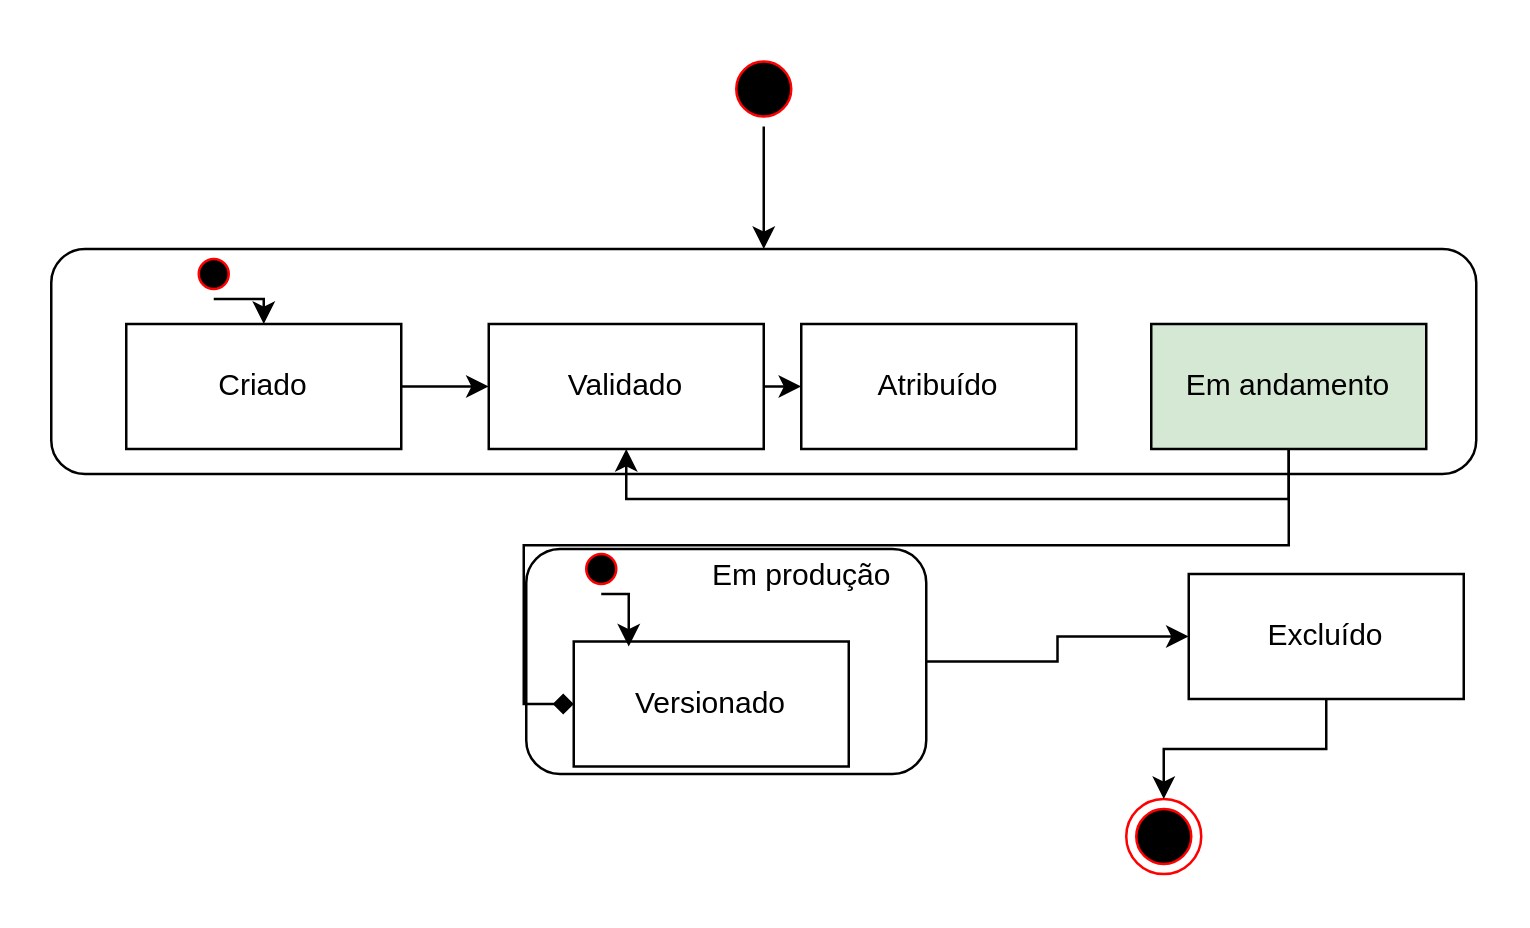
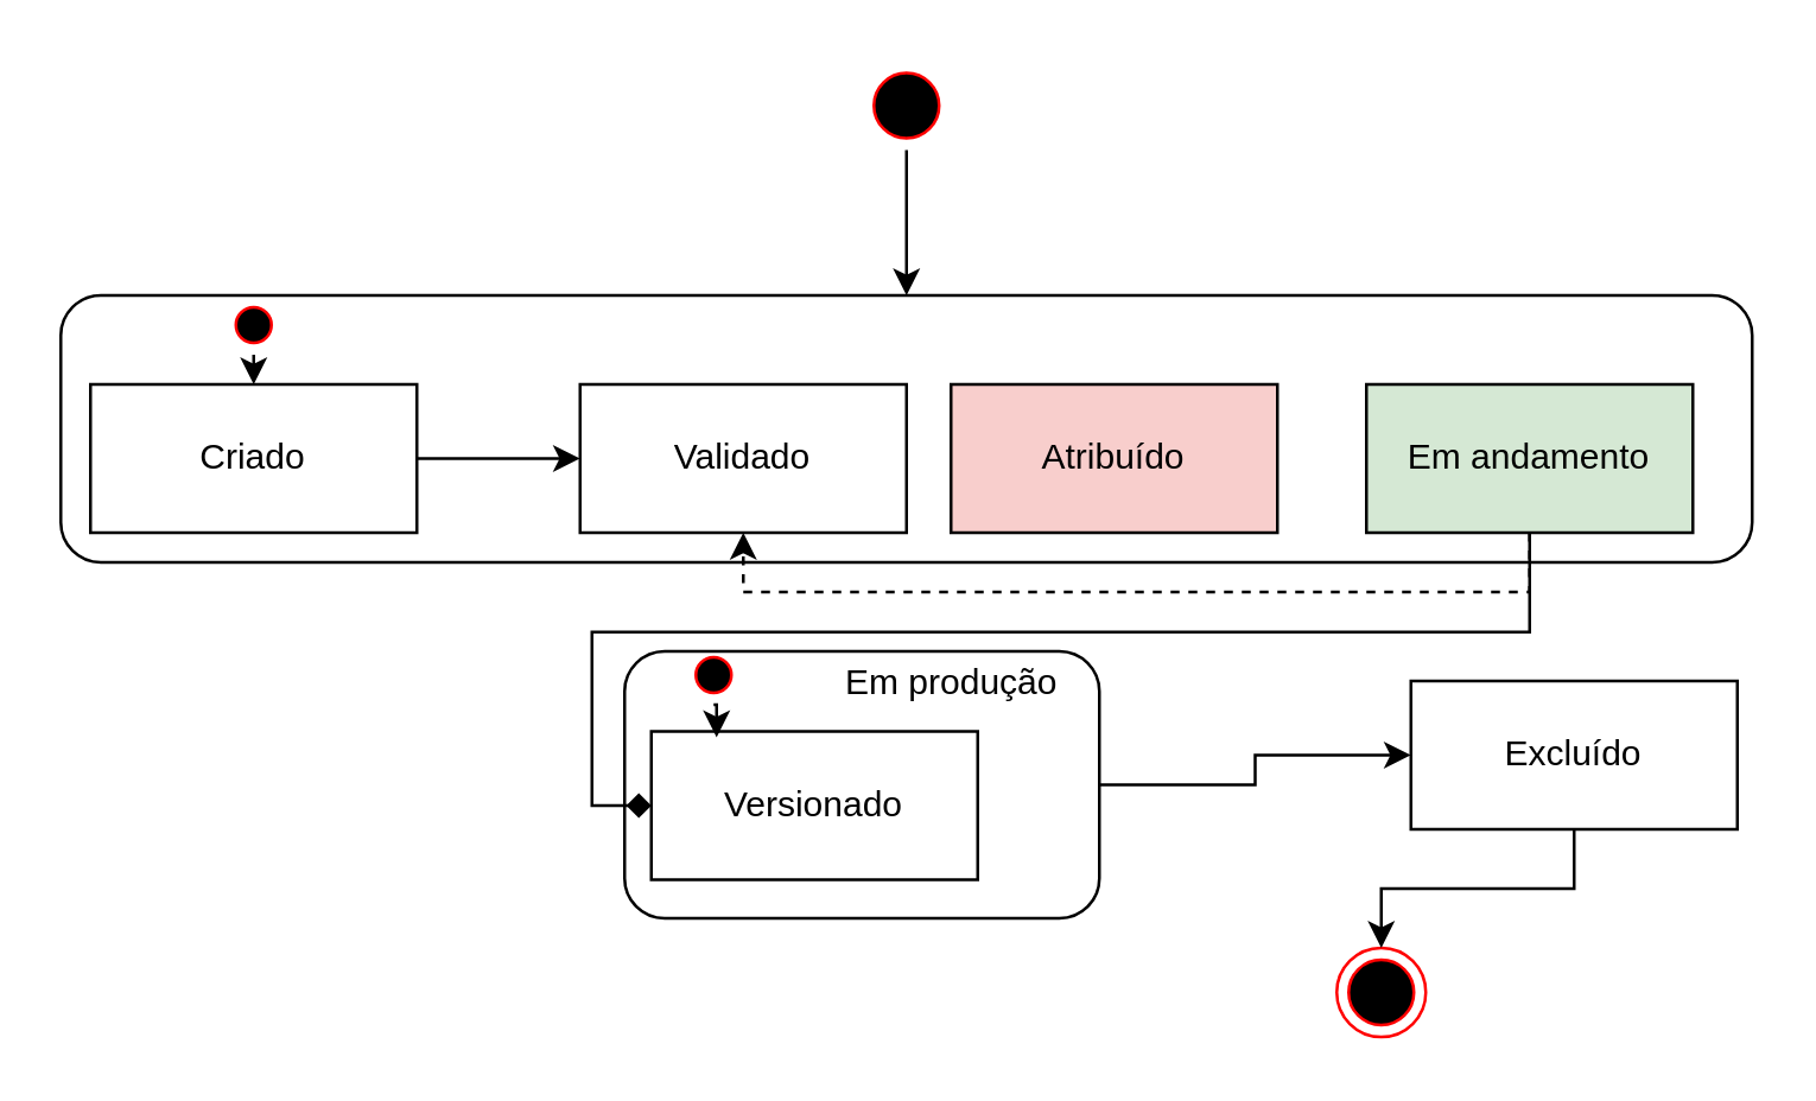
- <mxCell id="14" value="Criado" style="html=1;whiteSpace=wrap;" vertex="1" parent="1"><mxGeometry x="50" y="129" width="110" height="50" as="geometry" /></mxCell>
+ <mxCell id="14" value="Criado" style="html=1;whiteSpace=wrap;" vertex="1" parent="1"><mxGeometry x="30" y="129" width="110" height="50" as="geometry" /></mxCell>
- <mxCell id="15" style="edgeStyle=orthogonalEdgeStyle;rounded=0;orthogonalLoop=1;jettySize=auto;html=1;exitX=1;exitY=0.5;exitDx=0;exitDy=0;entryX=0;entryY=0.5;entryDx=0;entryDy=0;" edge="1" parent="1" source="16" target="20"><mxGeometry relative="1" as="geometry" /></mxCell>
- <mxCell id="20" value="Atribuído" style="html=1;whiteSpace=wrap;" vertex="1" parent="1"><mxGeometry x="320" y="129" width="110" height="50" as="geometry" /></mxCell>
+ <mxCell id="20" value="Atribuído" style="html=1;whiteSpace=wrap;fillColor=#f8cecc;" vertex="1" parent="1"><mxGeometry x="320" y="129" width="110" height="50" as="geometry" /></mxCell>
- <mxCell id="17" style="edgeStyle=orthogonalEdgeStyle;rounded=0;orthogonalLoop=1;jettySize=auto;html=1;exitX=0.5;exitY=1;exitDx=0;exitDy=0;entryX=0.5;entryY=1;entryDx=0;entryDy=0;" edge="1" parent="1" source="19" target="16"><mxGeometry relative="1" as="geometry" /></mxCell>
+ <mxCell id="17" style="edgeStyle=orthogonalEdgeStyle;rounded=0;orthogonalLoop=1;jettySize=auto;html=1;exitX=0.5;exitY=1;exitDx=0;exitDy=0;entryX=0.5;entryY=1;entryDx=0;entryDy=0;dashed=1;" edge="1" parent="1" source="19" target="16"><mxGeometry relative="1" as="geometry" /></mxCell>
- <mxCell id="22" value="Versionado" style="html=1;whiteSpace=wrap;" vertex="1" parent="1"><mxGeometry x="229" y="256" width="110" height="50" as="geometry" /></mxCell>
+ <mxCell id="22" value="Versionado" style="html=1;whiteSpace=wrap;" vertex="1" parent="1"><mxGeometry x="219" y="246" width="110" height="50" as="geometry" /></mxCell>
